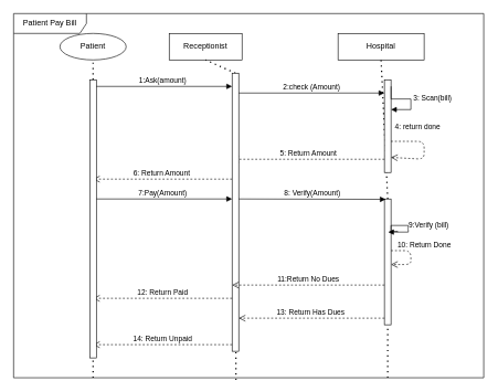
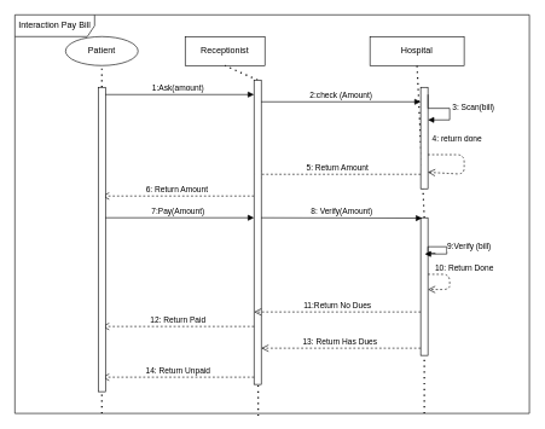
- <mxCell id="2" value="Patient Pay Bill" style="shape=umlFrame;whiteSpace=wrap;html=1;width=110;height=30;" parent="1" vertex="1"><mxGeometry x="20" y="20" width="710" height="550" as="geometry" /></mxCell>
+ <mxCell id="2" value="Interaction Pay Bill" style="shape=umlFrame;whiteSpace=wrap;html=1;width=110;height=30;" parent="1" vertex="1"><mxGeometry x="20" y="20" width="710" height="550" as="geometry" /></mxCell>
